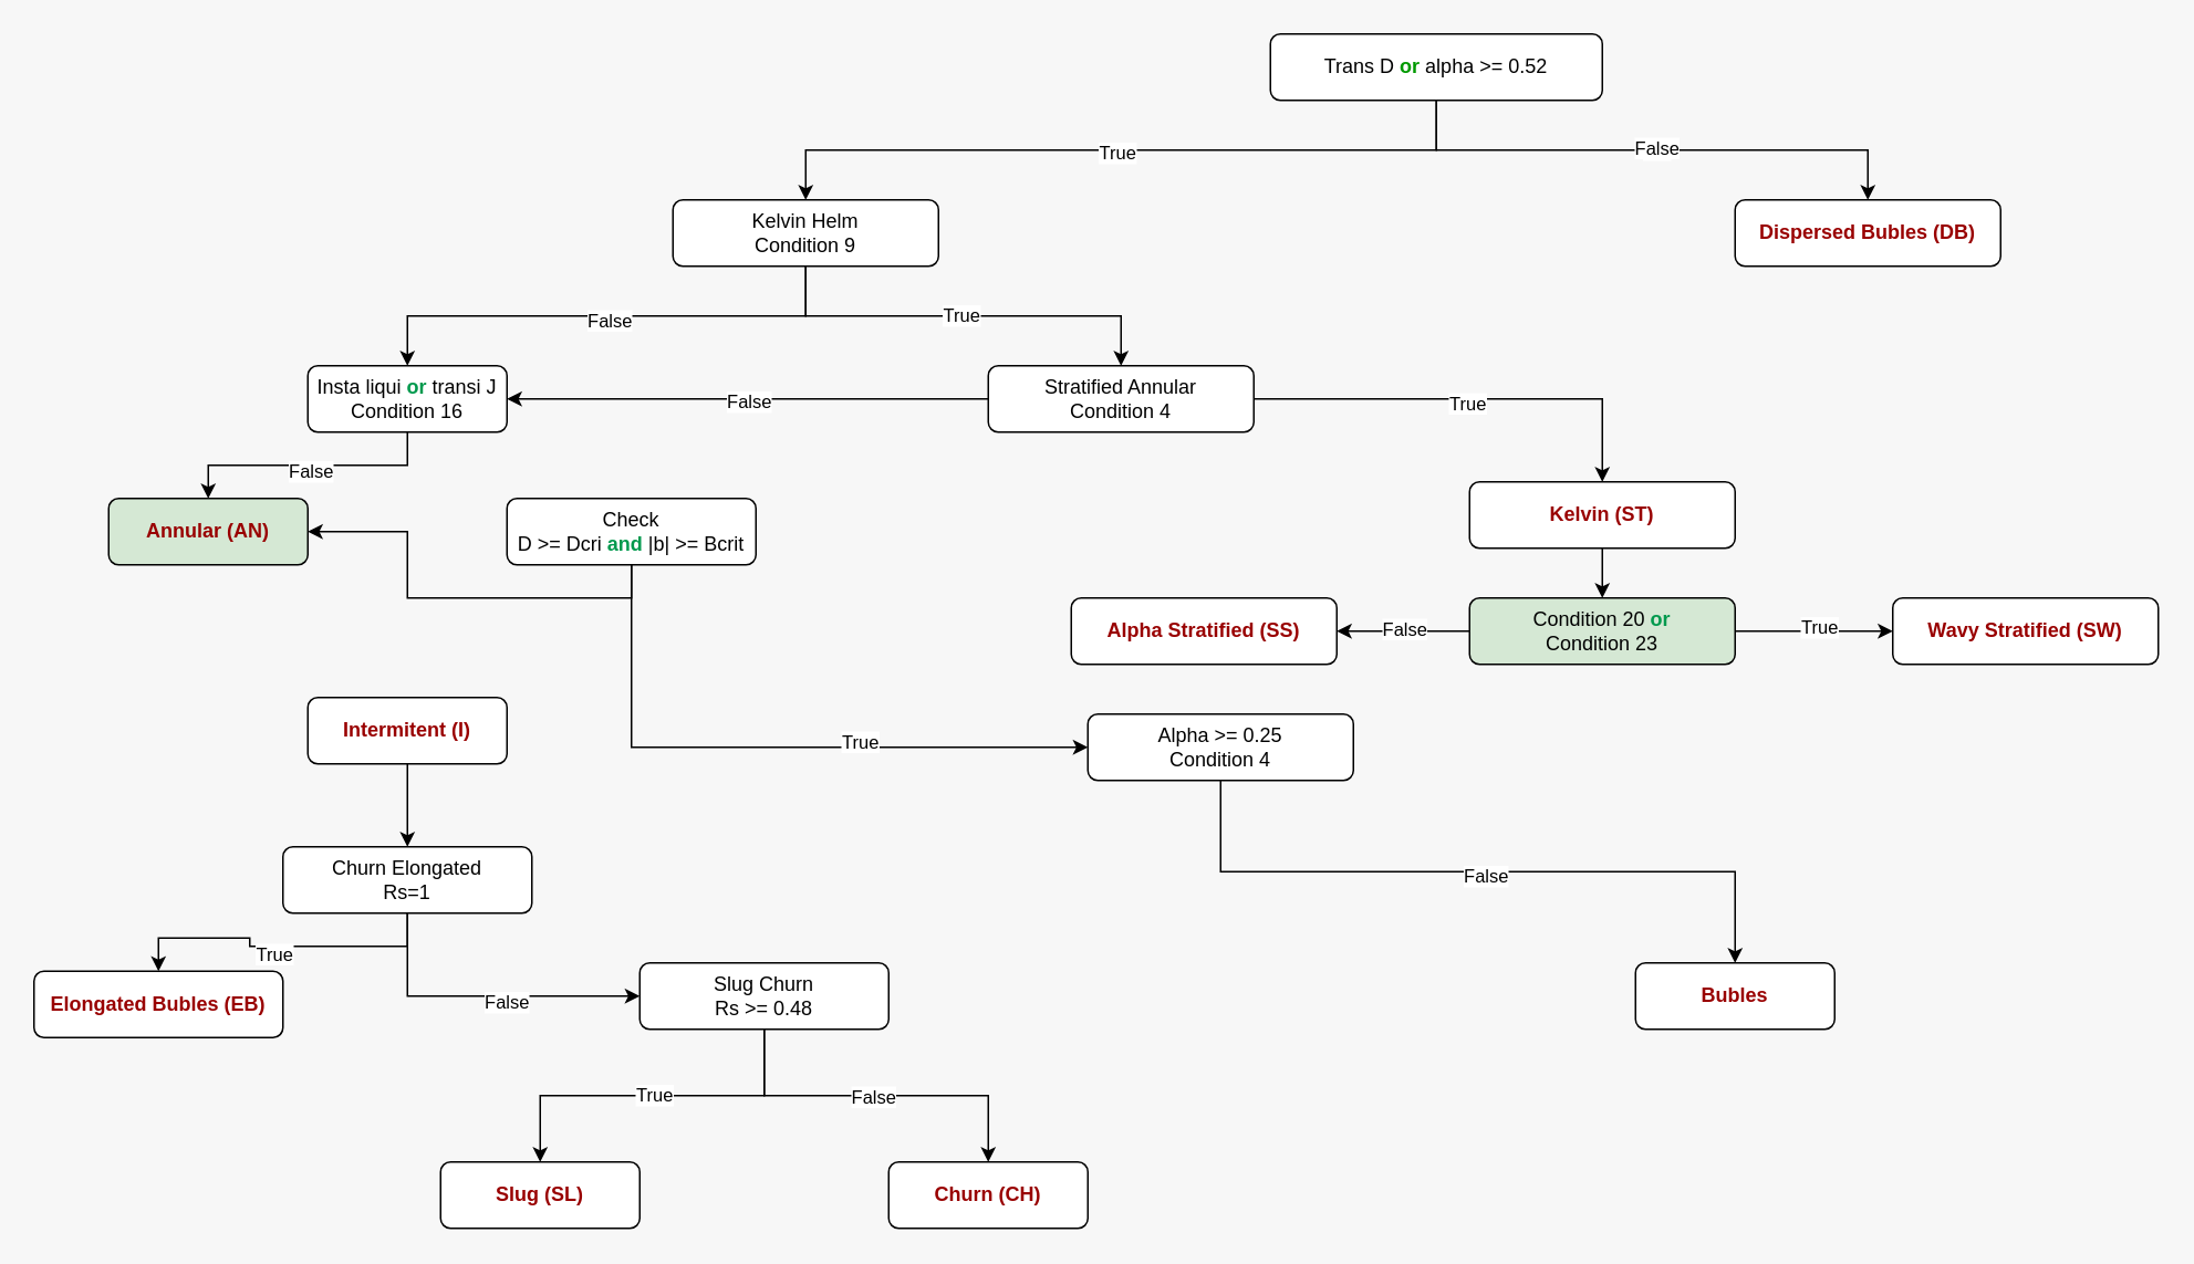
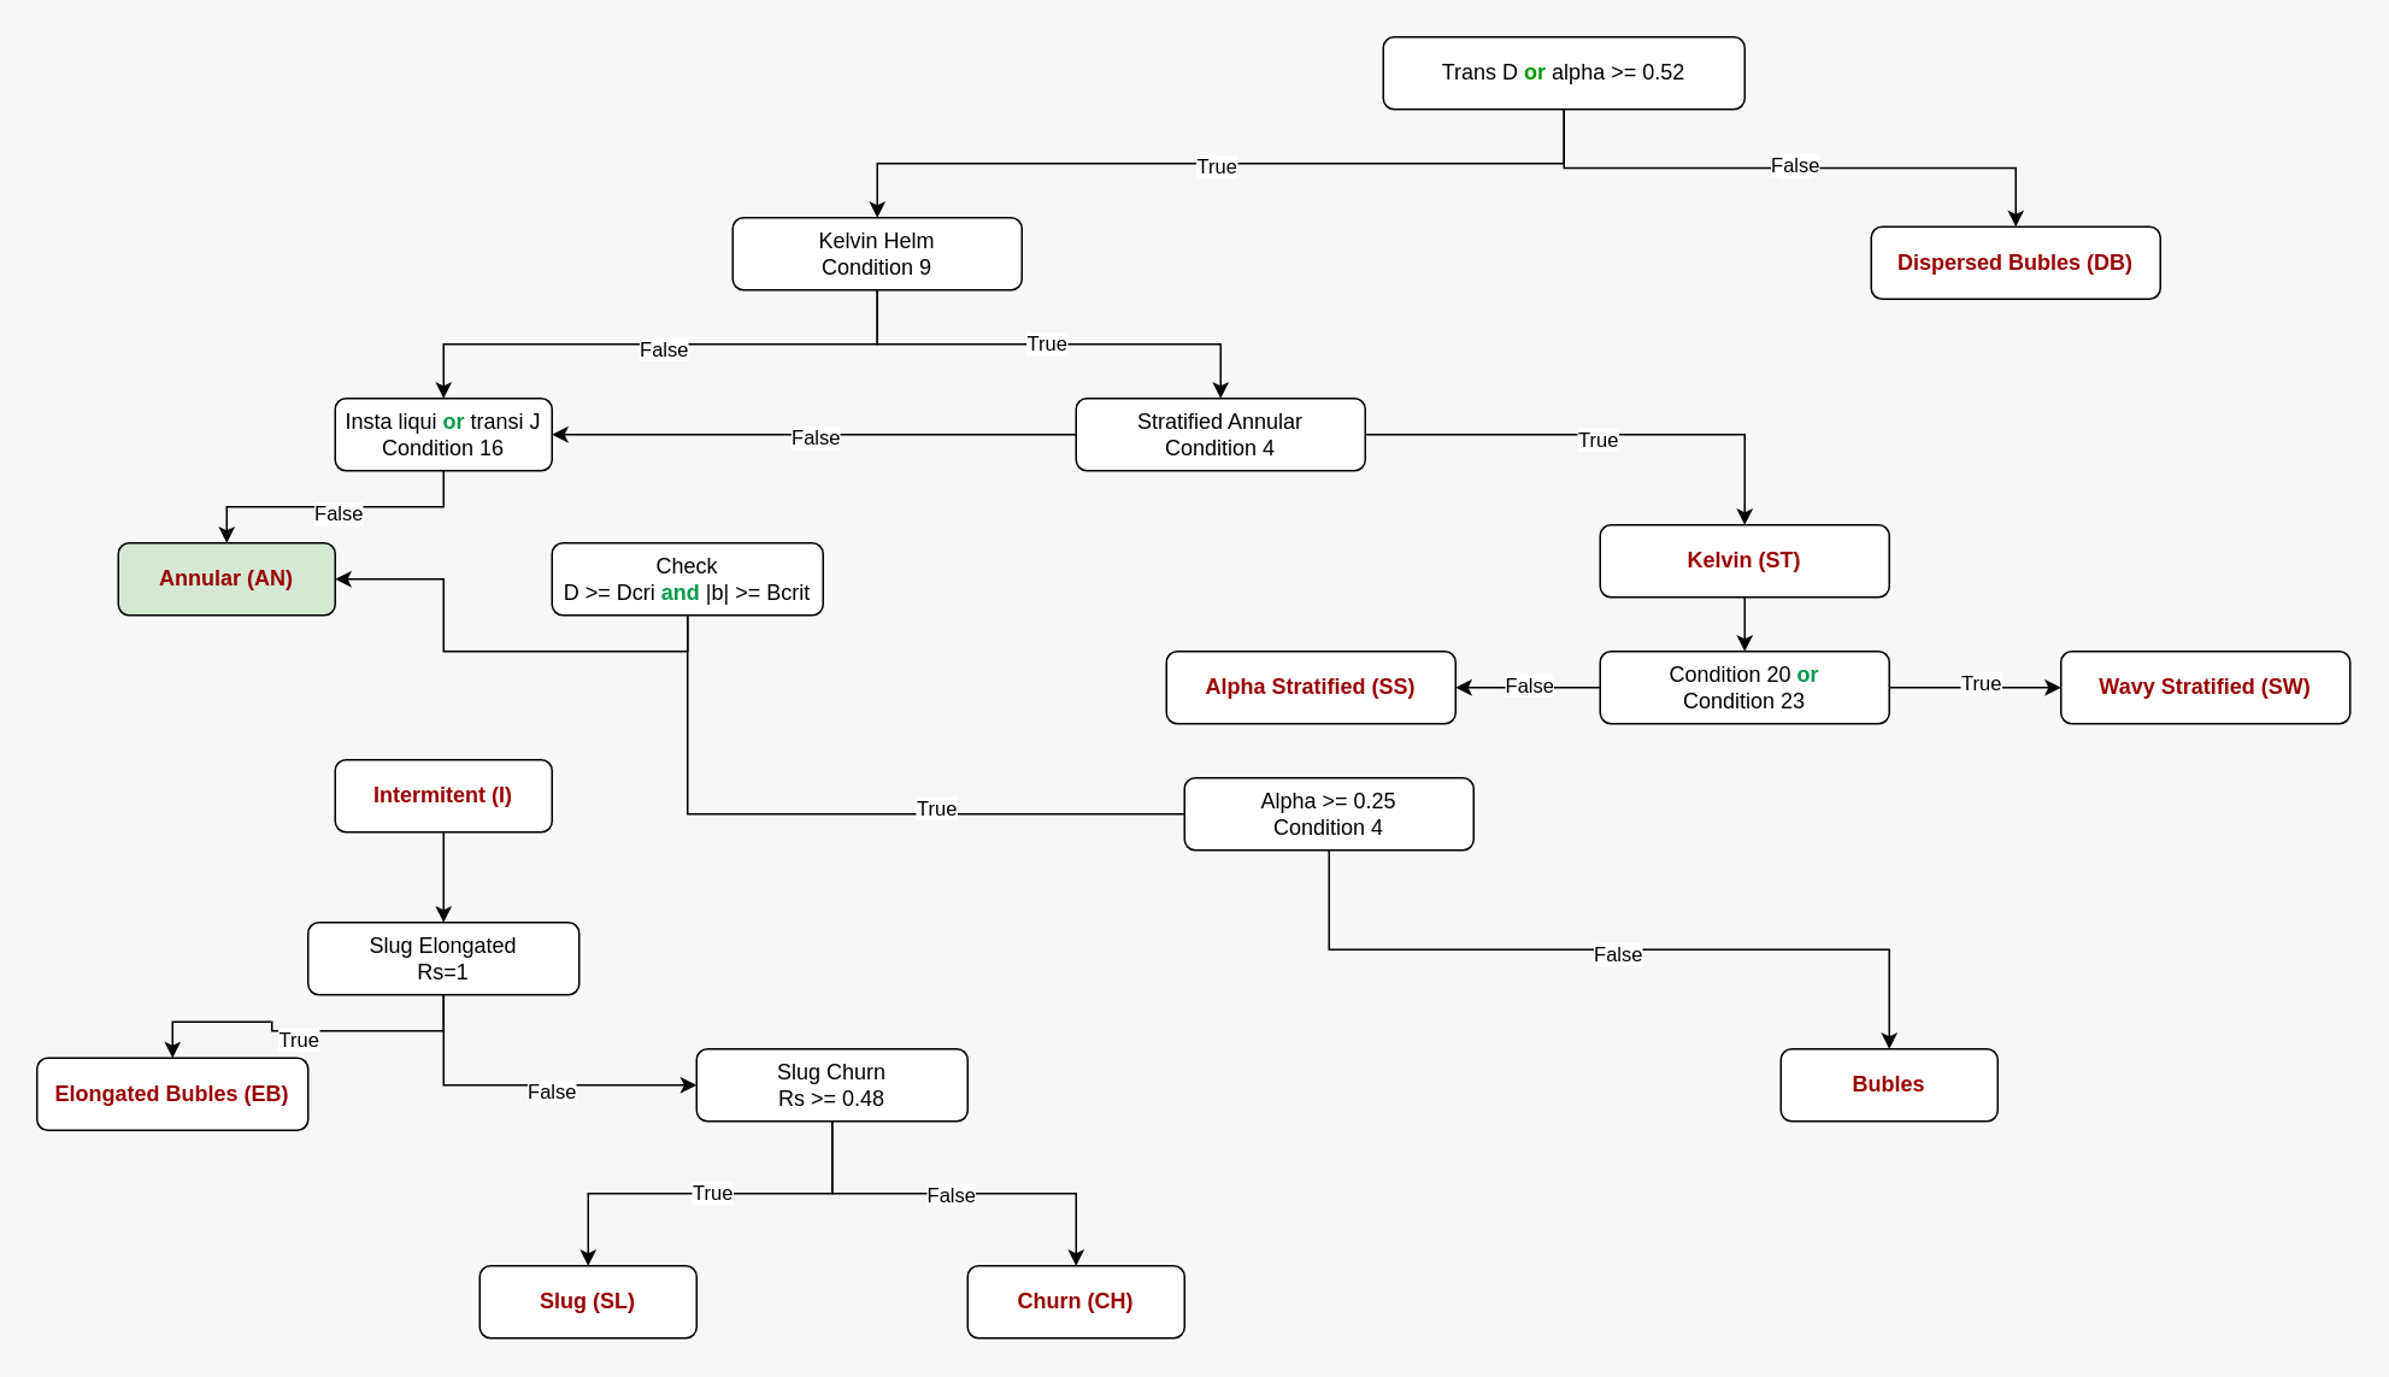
- <mxCell id="13" value="&lt;font color=&quot;#990000&quot;&gt;&lt;b&gt;Dispersed Bubles (DB)&lt;/b&gt;&lt;/font&gt;" style="rounded=1;whiteSpace=wrap;html=1;" parent="1" vertex="1"><mxGeometry x="1045" y="120" width="160" height="40" as="geometry" /></mxCell>
+ <mxCell id="13" value="&lt;font color=&quot;#990000&quot;&gt;&lt;b&gt;Dispersed Bubles (DB)&lt;/b&gt;&lt;/font&gt;" style="rounded=1;whiteSpace=wrap;html=1;" parent="1" vertex="1"><mxGeometry x="1035" y="125" width="160" height="40" as="geometry" /></mxCell>
- <mxCell id="50" value="&lt;div&gt;Condition 20 &lt;b&gt;&lt;font color=&quot;#00994d&quot;&gt;or&lt;/font&gt;&lt;/b&gt;&lt;/div&gt;&lt;div&gt;Condition 23&lt;/div&gt;" style="rounded=1;whiteSpace=wrap;html=1;fillColor=#d5e8d4;" vertex="1" parent="1"><mxGeometry x="885" y="360" width="160" height="40" as="geometry" /></mxCell>
+ <mxCell id="50" value="&lt;div&gt;Condition 20 &lt;b&gt;&lt;font color=&quot;#00994d&quot;&gt;or&lt;/font&gt;&lt;/b&gt;&lt;/div&gt;&lt;div&gt;Condition 23&lt;/div&gt;" style="rounded=1;whiteSpace=wrap;html=1;" vertex="1" parent="1"><mxGeometry x="885" y="360" width="160" height="40" as="geometry" /></mxCell>
- <mxCell id="22" style="edgeStyle=orthogonalEdgeStyle;rounded=0;orthogonalLoop=1;jettySize=auto;html=1;exitX=0.5;exitY=1;exitDx=0;exitDy=0;entryX=0;entryY=0.5;entryDx=0;entryDy=0;" edge="1" parent="1" source="24" target="55"><mxGeometry relative="1" as="geometry" /></mxCell>
+ <mxCell id="22" style="edgeStyle=orthogonalEdgeStyle;rounded=0;orthogonalLoop=1;jettySize=auto;html=1;exitX=0.5;exitY=1;exitDx=0;exitDy=0;entryX=0;entryY=0.5;entryDx=0;entryDy=0;endArrow=none;" edge="1" parent="1" source="24" target="55"><mxGeometry relative="1" as="geometry" /></mxCell>
- <mxCell id="32" value="Churn Elongated&lt;div&gt;Rs=1&lt;/div&gt;" style="rounded=1;whiteSpace=wrap;html=1;" vertex="1" parent="1"><mxGeometry x="170" y="510" width="150" height="40" as="geometry" /></mxCell>
+ <mxCell id="32" value="Slug Elongated&lt;div&gt;Rs=1&lt;/div&gt;" style="rounded=1;whiteSpace=wrap;html=1;" vertex="1" parent="1"><mxGeometry x="170" y="510" width="150" height="40" as="geometry" /></mxCell>
